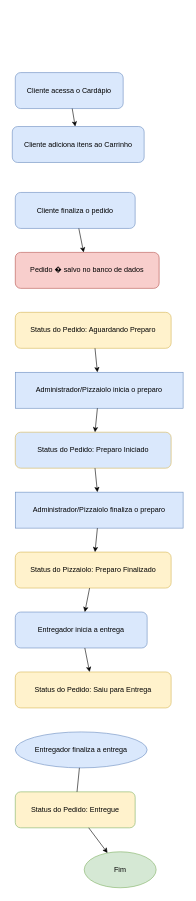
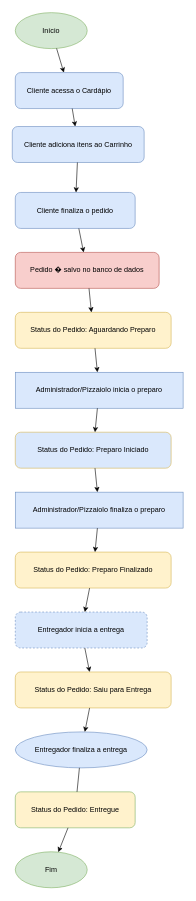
+ <mxCell id="2" value="Início" style="ellipse;whiteSpace=wrap;html=1;fillColor=#d5e8d4;strokeColor=#82b366;" vertex="1" parent="1"><mxGeometry x="25" y="20" width="120" height="60" as="geometry" /></mxCell>
+ <mxCell id="17" edge="1" parent="1" source="2" target="3"><mxGeometry relative="1" as="geometry" /></mxCell>
+ <mxCell id="19" edge="1" parent="1" source="4" target="5"><mxGeometry relative="1" as="geometry" /></mxCell>
+ <mxCell id="21" edge="1" parent="1" source="6" target="7"><mxGeometry relative="1" as="geometry" /></mxCell>
- <mxCell id="11" value="Status do Pizzaiolo: Preparo Finalizado" style="rounded=1;whiteSpace=wrap;html=1;fillColor=#fff2cc;strokeColor=#d6b656;" vertex="1" parent="1"><mxGeometry x="25" y="920" width="260" height="60" as="geometry" /></mxCell>
+ <mxCell id="11" value="Status do Pedido: Preparo Finalizado" style="rounded=1;whiteSpace=wrap;html=1;fillColor=#fff2cc;strokeColor=#d6b656;" vertex="1" parent="1"><mxGeometry x="25" y="920" width="260" height="60" as="geometry" /></mxCell>
- <mxCell id="12" value="Entregador inicia a entrega" style="rounded=1;whiteSpace=wrap;html=1;fillColor=#dae8fc;strokeColor=#6c8ebf;" vertex="1" parent="1"><mxGeometry x="25" y="1020" width="220" height="60" as="geometry" /></mxCell>
+ <mxCell id="12" value="Entregador inicia a entrega" style="rounded=1;whiteSpace=wrap;html=1;fillColor=#dae8fc;strokeColor=#6c8ebf;dashed=1;" vertex="1" parent="1"><mxGeometry x="25" y="1020" width="220" height="60" as="geometry" /></mxCell>
+ <mxCell id="28" edge="1" parent="1" source="13" target="14"><mxGeometry relative="1" as="geometry" /></mxCell>
- <mxCell id="16" value="Fim" style="ellipse;whiteSpace=wrap;html=1;fillColor=#d5e8d4;strokeColor=#82b366;" vertex="1" parent="1"><mxGeometry x="140" y="1420" width="120" height="60" as="geometry" /></mxCell>
+ <mxCell id="16" value="Fim" style="ellipse;whiteSpace=wrap;html=1;fillColor=#d5e8d4;strokeColor=#82b366;" vertex="1" parent="1"><mxGeometry x="25" y="1420" width="120" height="60" as="geometry" /></mxCell>
